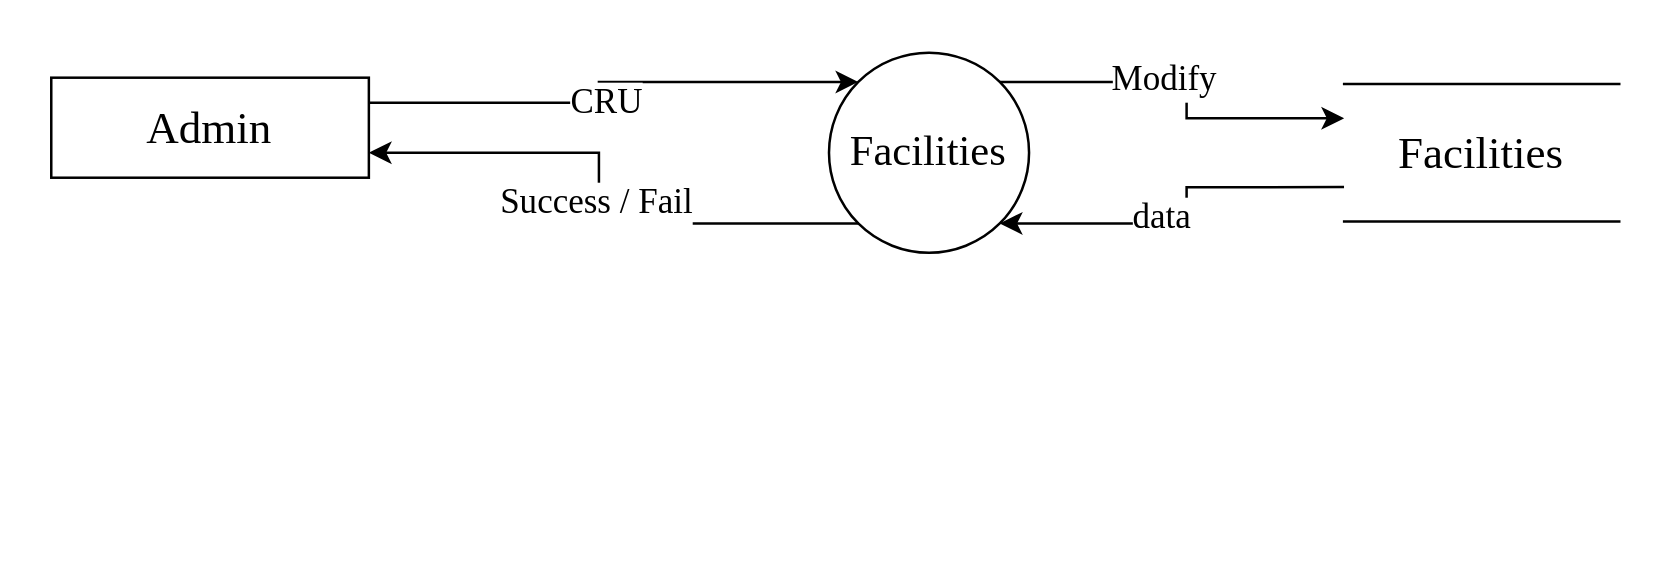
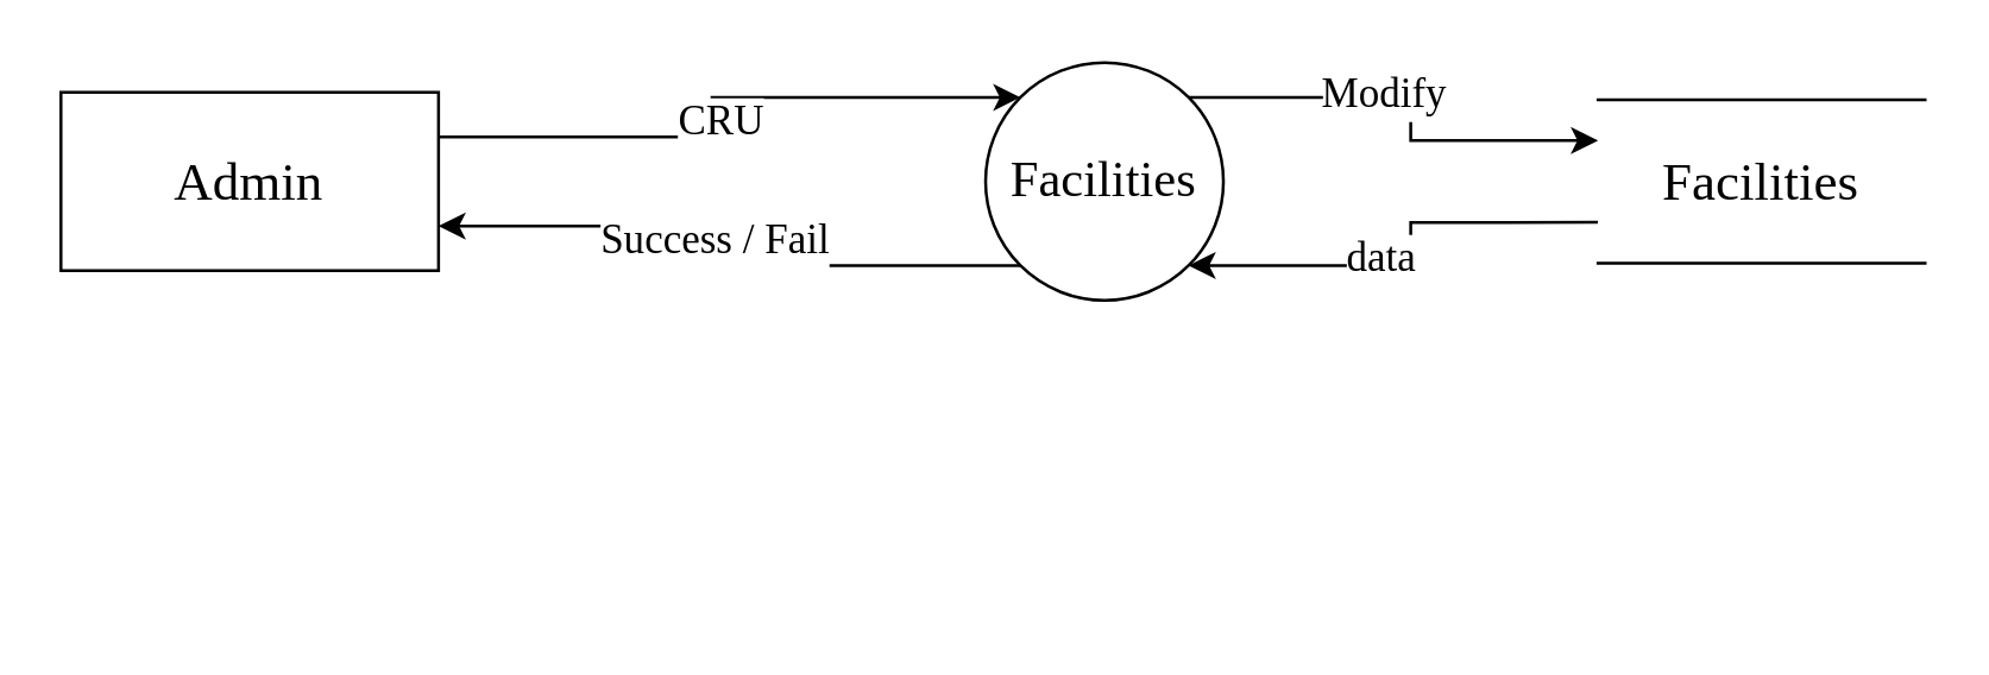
- <mxCell id="4" value="&lt;font style=&quot;font-size: 18px&quot;&gt;Admin&lt;/font&gt;" style="rounded=0;whiteSpace=wrap;html=1;fontFamily=Times New Roman;" parent="1" vertex="1"><mxGeometry x="20" y="30.5" width="127" height="40" as="geometry" /></mxCell>
+ <mxCell id="4" value="&lt;font style=&quot;font-size: 18px&quot;&gt;Admin&lt;/font&gt;" style="rounded=0;whiteSpace=wrap;html=1;fontFamily=Times New Roman;" parent="1" vertex="1"><mxGeometry x="20" y="30.5" width="127" height="60" as="geometry" /></mxCell>
